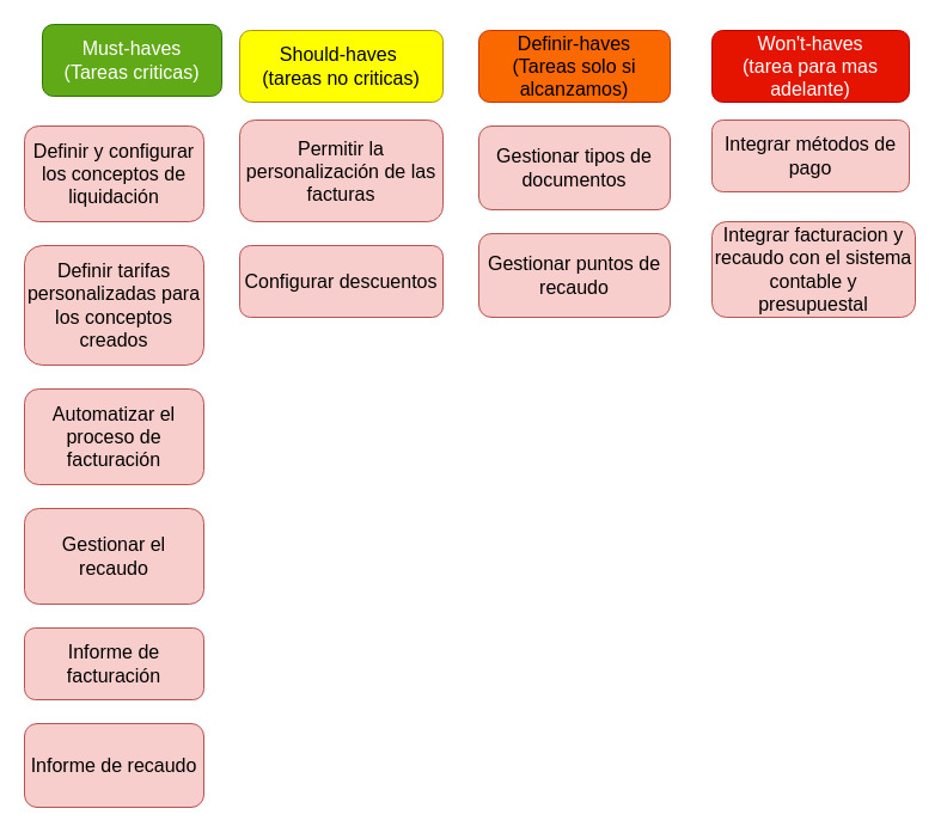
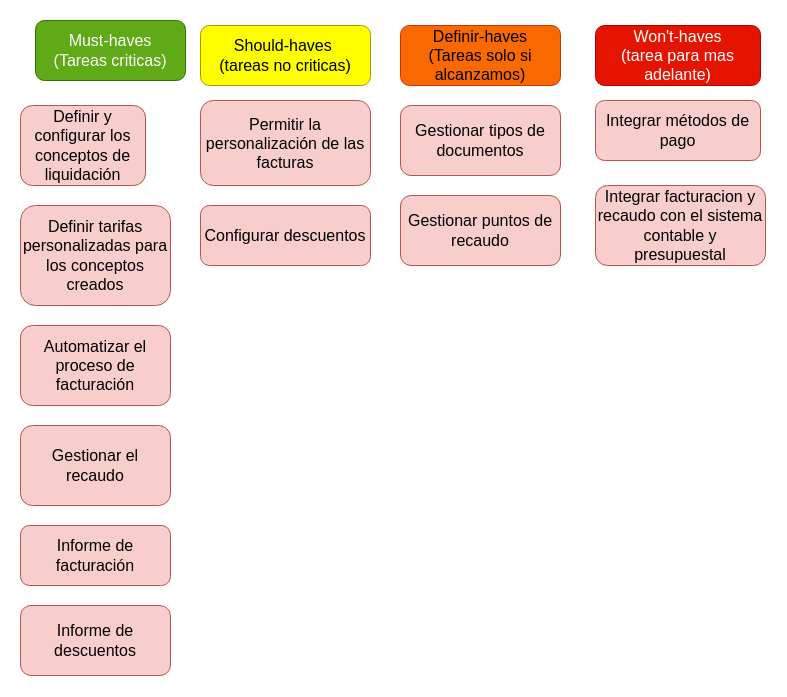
- <mxCell id="6" value="&lt;span style=&quot;font-size:12.0pt;line-height:&amp;lt;br/&amp;gt;107%;font-family:&amp;quot;Arial&amp;quot;,sans-serif;mso-fareast-font-family:Calibri;mso-fareast-theme-font:&amp;lt;br/&amp;gt;minor-latin;mso-ansi-language:ES;mso-fareast-language:EN-US;mso-bidi-language:&amp;lt;br/&amp;gt;AR-SA&quot; lang=&quot;ES&quot;&gt;Definir y configurar los conceptos de liquidación&lt;/span&gt;" style="rounded=1;whiteSpace=wrap;html=1;fillColor=#f8cecc;strokeColor=#b85450;" vertex="1" parent="1"><mxGeometry x="20" y="105" width="150" height="80" as="geometry" /></mxCell>
+ <mxCell id="6" value="&lt;span style=&quot;font-size:12.0pt;line-height:&amp;lt;br/&amp;gt;107%;font-family:&amp;quot;Arial&amp;quot;,sans-serif;mso-fareast-font-family:Calibri;mso-fareast-theme-font:&amp;lt;br/&amp;gt;minor-latin;mso-ansi-language:ES;mso-fareast-language:EN-US;mso-bidi-language:&amp;lt;br/&amp;gt;AR-SA&quot; lang=&quot;ES&quot;&gt;Definir y configurar los conceptos de liquidación&lt;/span&gt;" style="rounded=1;whiteSpace=wrap;html=1;fillColor=#f8cecc;strokeColor=#b85450;" vertex="1" parent="1"><mxGeometry x="20" y="105" width="125" height="80" as="geometry" /></mxCell>
- <mxCell id="17" value="&lt;span style=&quot;font-size:12.0pt;line-height:&amp;lt;br/&amp;gt;107%;font-family:&amp;quot;Arial&amp;quot;,sans-serif;mso-fareast-font-family:Calibri;mso-fareast-theme-font:&amp;lt;br/&amp;gt;minor-latin;mso-ansi-language:ES;mso-fareast-language:EN-US;mso-bidi-language:&amp;lt;br/&amp;gt;AR-SA&quot; lang=&quot;ES&quot;&gt;Informe de recaudo&lt;/span&gt;" style="rounded=1;whiteSpace=wrap;html=1;fillColor=#f8cecc;strokeColor=#b85450;" vertex="1" parent="1"><mxGeometry x="20" y="605" width="150" height="70" as="geometry" /></mxCell>
+ <mxCell id="17" value="&lt;span style=&quot;font-size:12.0pt;line-height:&amp;lt;br/&amp;gt;107%;font-family:&amp;quot;Arial&amp;quot;,sans-serif;mso-fareast-font-family:Calibri;mso-fareast-theme-font:&amp;lt;br/&amp;gt;minor-latin;mso-ansi-language:ES;mso-fareast-language:EN-US;mso-bidi-language:&amp;lt;br/&amp;gt;AR-SA&quot; lang=&quot;ES&quot;&gt;Informe de descuentos&lt;/span&gt;" style="rounded=1;whiteSpace=wrap;html=1;fillColor=#f8cecc;strokeColor=#b85450;" vertex="1" parent="1"><mxGeometry x="20" y="605" width="150" height="70" as="geometry" /></mxCell>
